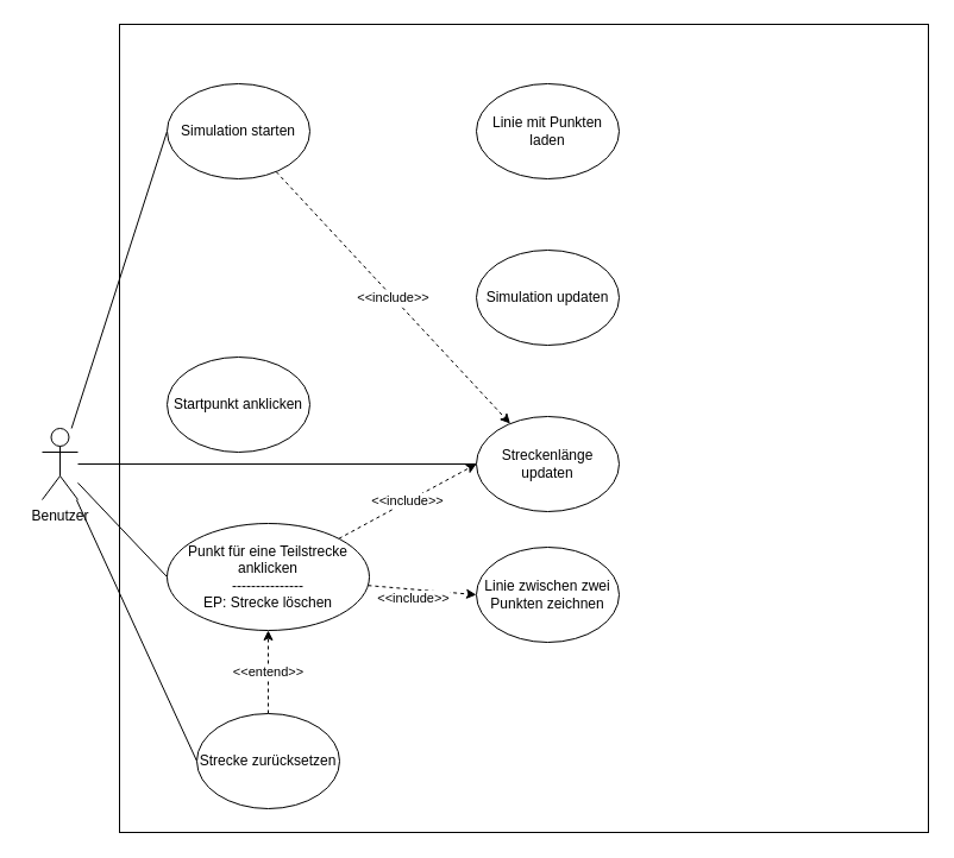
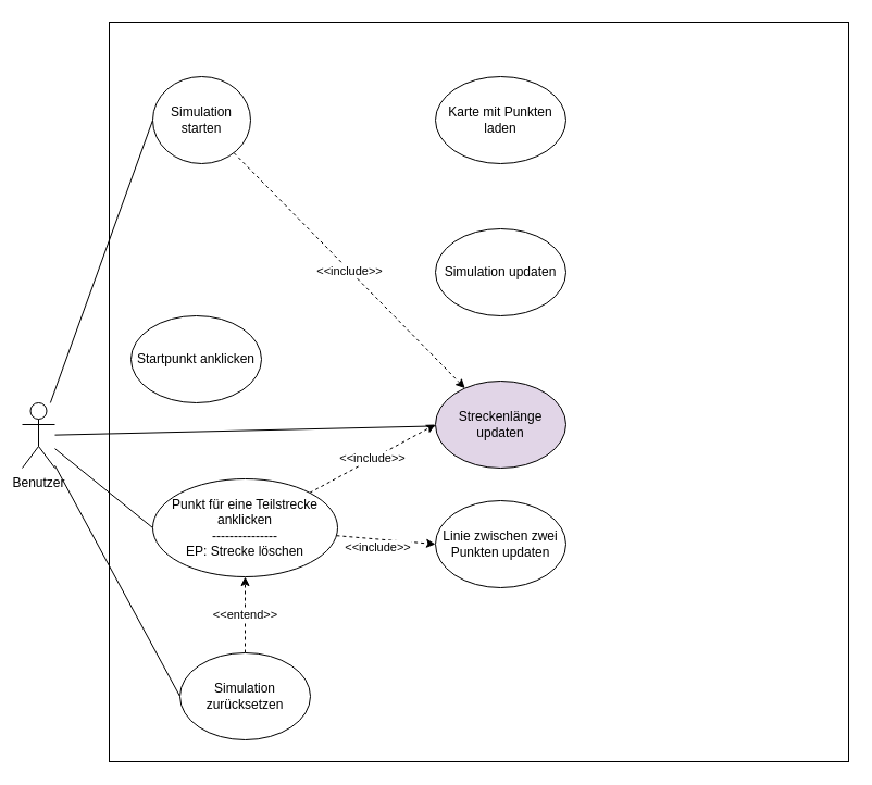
- <mxCell id="9" value="Simulation starten" style="ellipse;whiteSpace=wrap;html=1;" vertex="1" parent="1"><mxGeometry x="140" y="70" width="120" height="80" as="geometry" /></mxCell>
+ <mxCell id="9" value="Simulation starten" style="ellipse;whiteSpace=wrap;html=1;" vertex="1" parent="1"><mxGeometry x="140" y="70" width="90" height="80" as="geometry" /></mxCell>
- <mxCell id="15" value="Linie mit Punkten laden" style="ellipse;whiteSpace=wrap;html=1;" vertex="1" parent="1"><mxGeometry x="400" y="70" width="120" height="80" as="geometry" /></mxCell>
+ <mxCell id="15" value="Karte mit Punkten laden" style="ellipse;whiteSpace=wrap;html=1;" vertex="1" parent="1"><mxGeometry x="400" y="70" width="120" height="80" as="geometry" /></mxCell>
- <mxCell id="10" value="Startpunkt anklicken" style="ellipse;whiteSpace=wrap;html=1;" vertex="1" parent="1"><mxGeometry x="140" y="300" width="120" height="80" as="geometry" /></mxCell>
+ <mxCell id="10" value="Startpunkt anklicken" style="ellipse;whiteSpace=wrap;html=1;" vertex="1" parent="1"><mxGeometry x="120" y="290" width="120" height="80" as="geometry" /></mxCell>
- <mxCell id="7" value="Benutzer" style="shape=umlActor;verticalLabelPosition=bottom;verticalAlign=top;html=1;outlineConnect=0;" vertex="1" parent="1"><mxGeometry x="35" y="360" width="30" height="60" as="geometry" /></mxCell>
+ <mxCell id="7" value="Benutzer" style="shape=umlActor;verticalLabelPosition=bottom;verticalAlign=top;html=1;outlineConnect=0;" vertex="1" parent="1"><mxGeometry x="20" y="370" width="30" height="60" as="geometry" /></mxCell>
- <mxCell id="16" value="Streckenlänge updaten" style="ellipse;whiteSpace=wrap;html=1;" vertex="1" parent="1"><mxGeometry x="400" y="350" width="120" height="80" as="geometry" /></mxCell>
+ <mxCell id="16" value="Streckenlänge updaten" style="ellipse;whiteSpace=wrap;html=1;fillColor=#e1d5e7;" vertex="1" parent="1"><mxGeometry x="400" y="350" width="120" height="80" as="geometry" /></mxCell>
- <mxCell id="19" value="Linie zwischen zwei Punkten zeichnen" style="ellipse;whiteSpace=wrap;html=1;" vertex="1" parent="1"><mxGeometry x="400" y="460" width="120" height="80" as="geometry" /></mxCell>
+ <mxCell id="19" value="Linie zwischen zwei Punkten updaten" style="ellipse;whiteSpace=wrap;html=1;" vertex="1" parent="1"><mxGeometry x="400" y="460" width="120" height="80" as="geometry" /></mxCell>
- <mxCell id="18" value="Strecke zurücksetzen" style="ellipse;whiteSpace=wrap;html=1;" vertex="1" parent="1"><mxGeometry x="165" y="600" width="120" height="80" as="geometry" /></mxCell>
+ <mxCell id="18" value="Simulation zurücksetzen" style="ellipse;whiteSpace=wrap;html=1;" vertex="1" parent="1"><mxGeometry x="165" y="600" width="120" height="80" as="geometry" /></mxCell>
